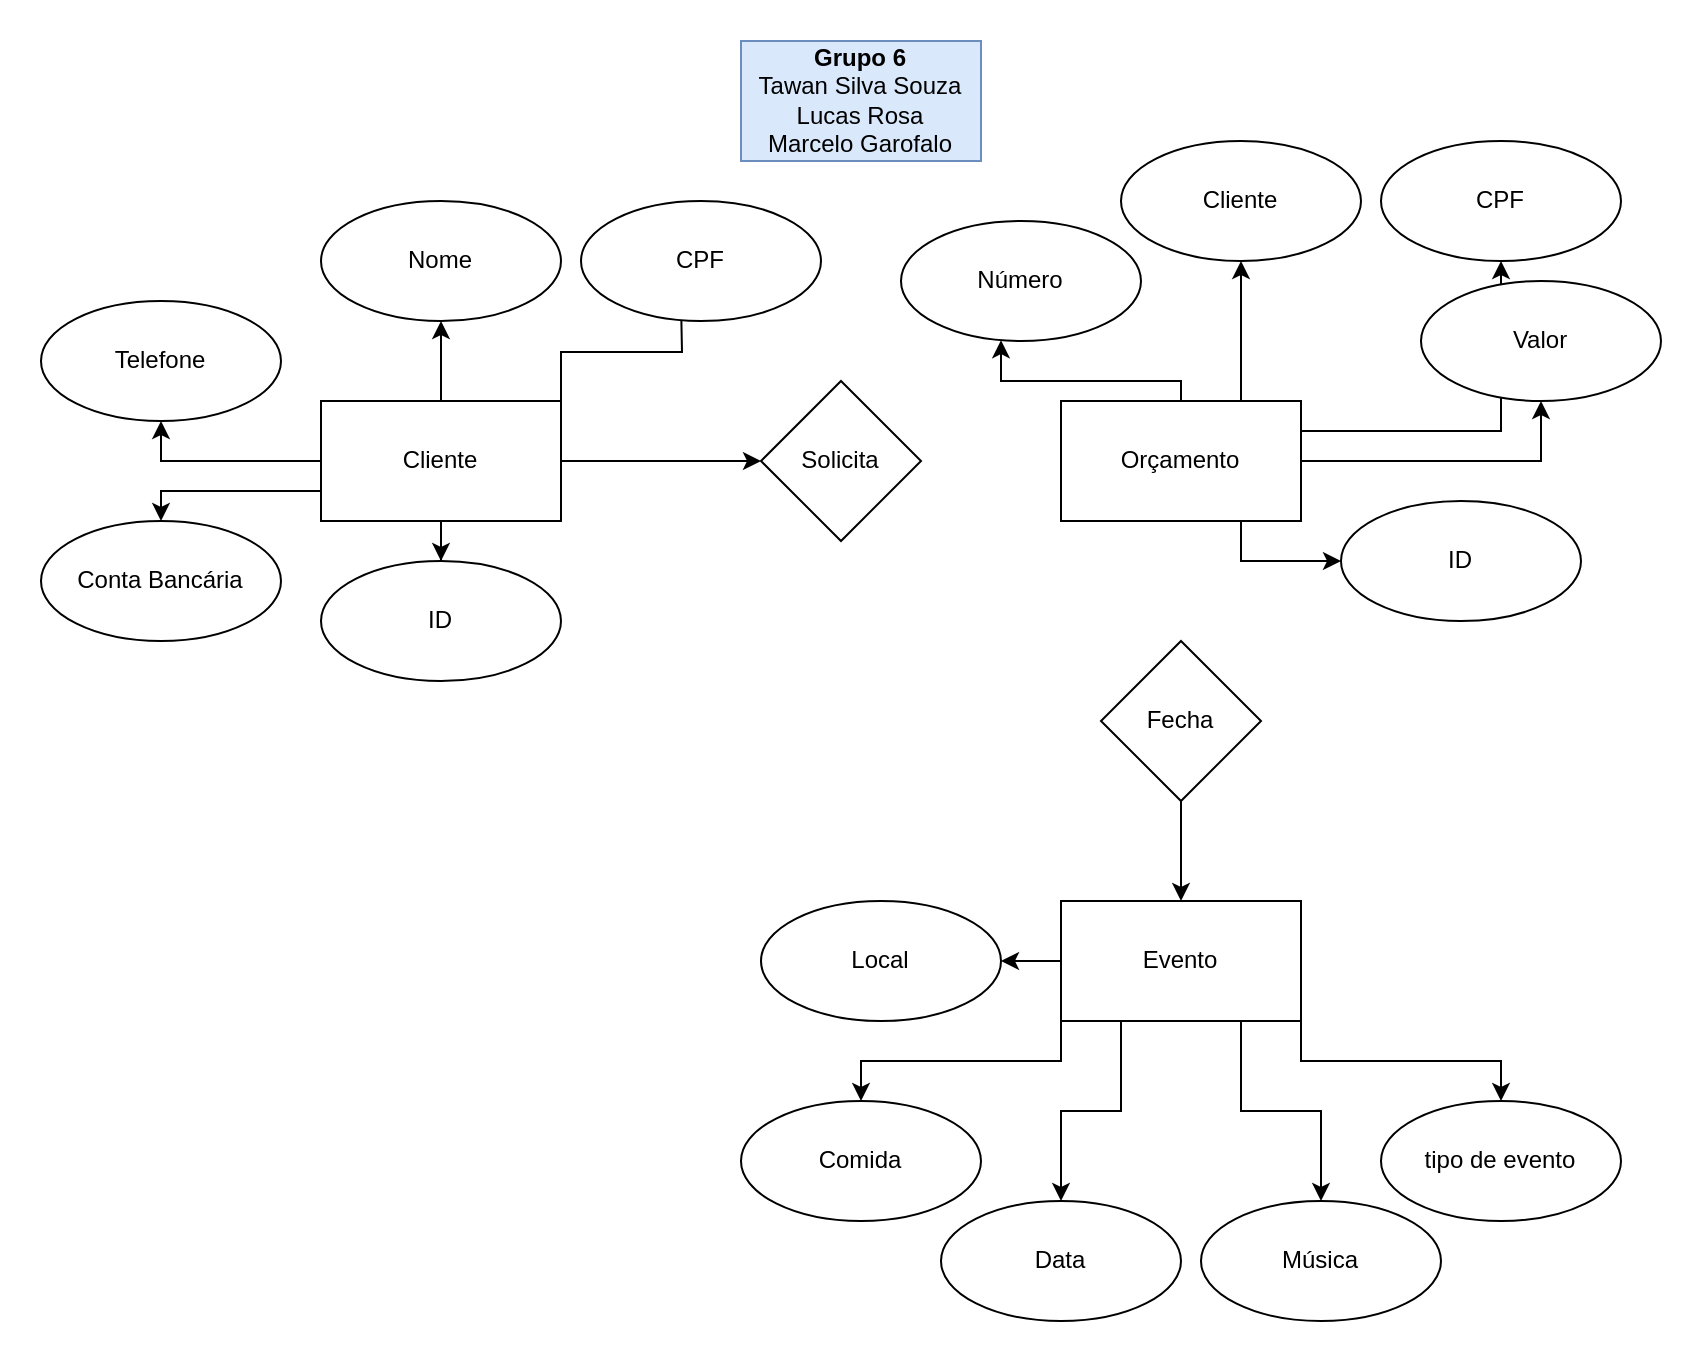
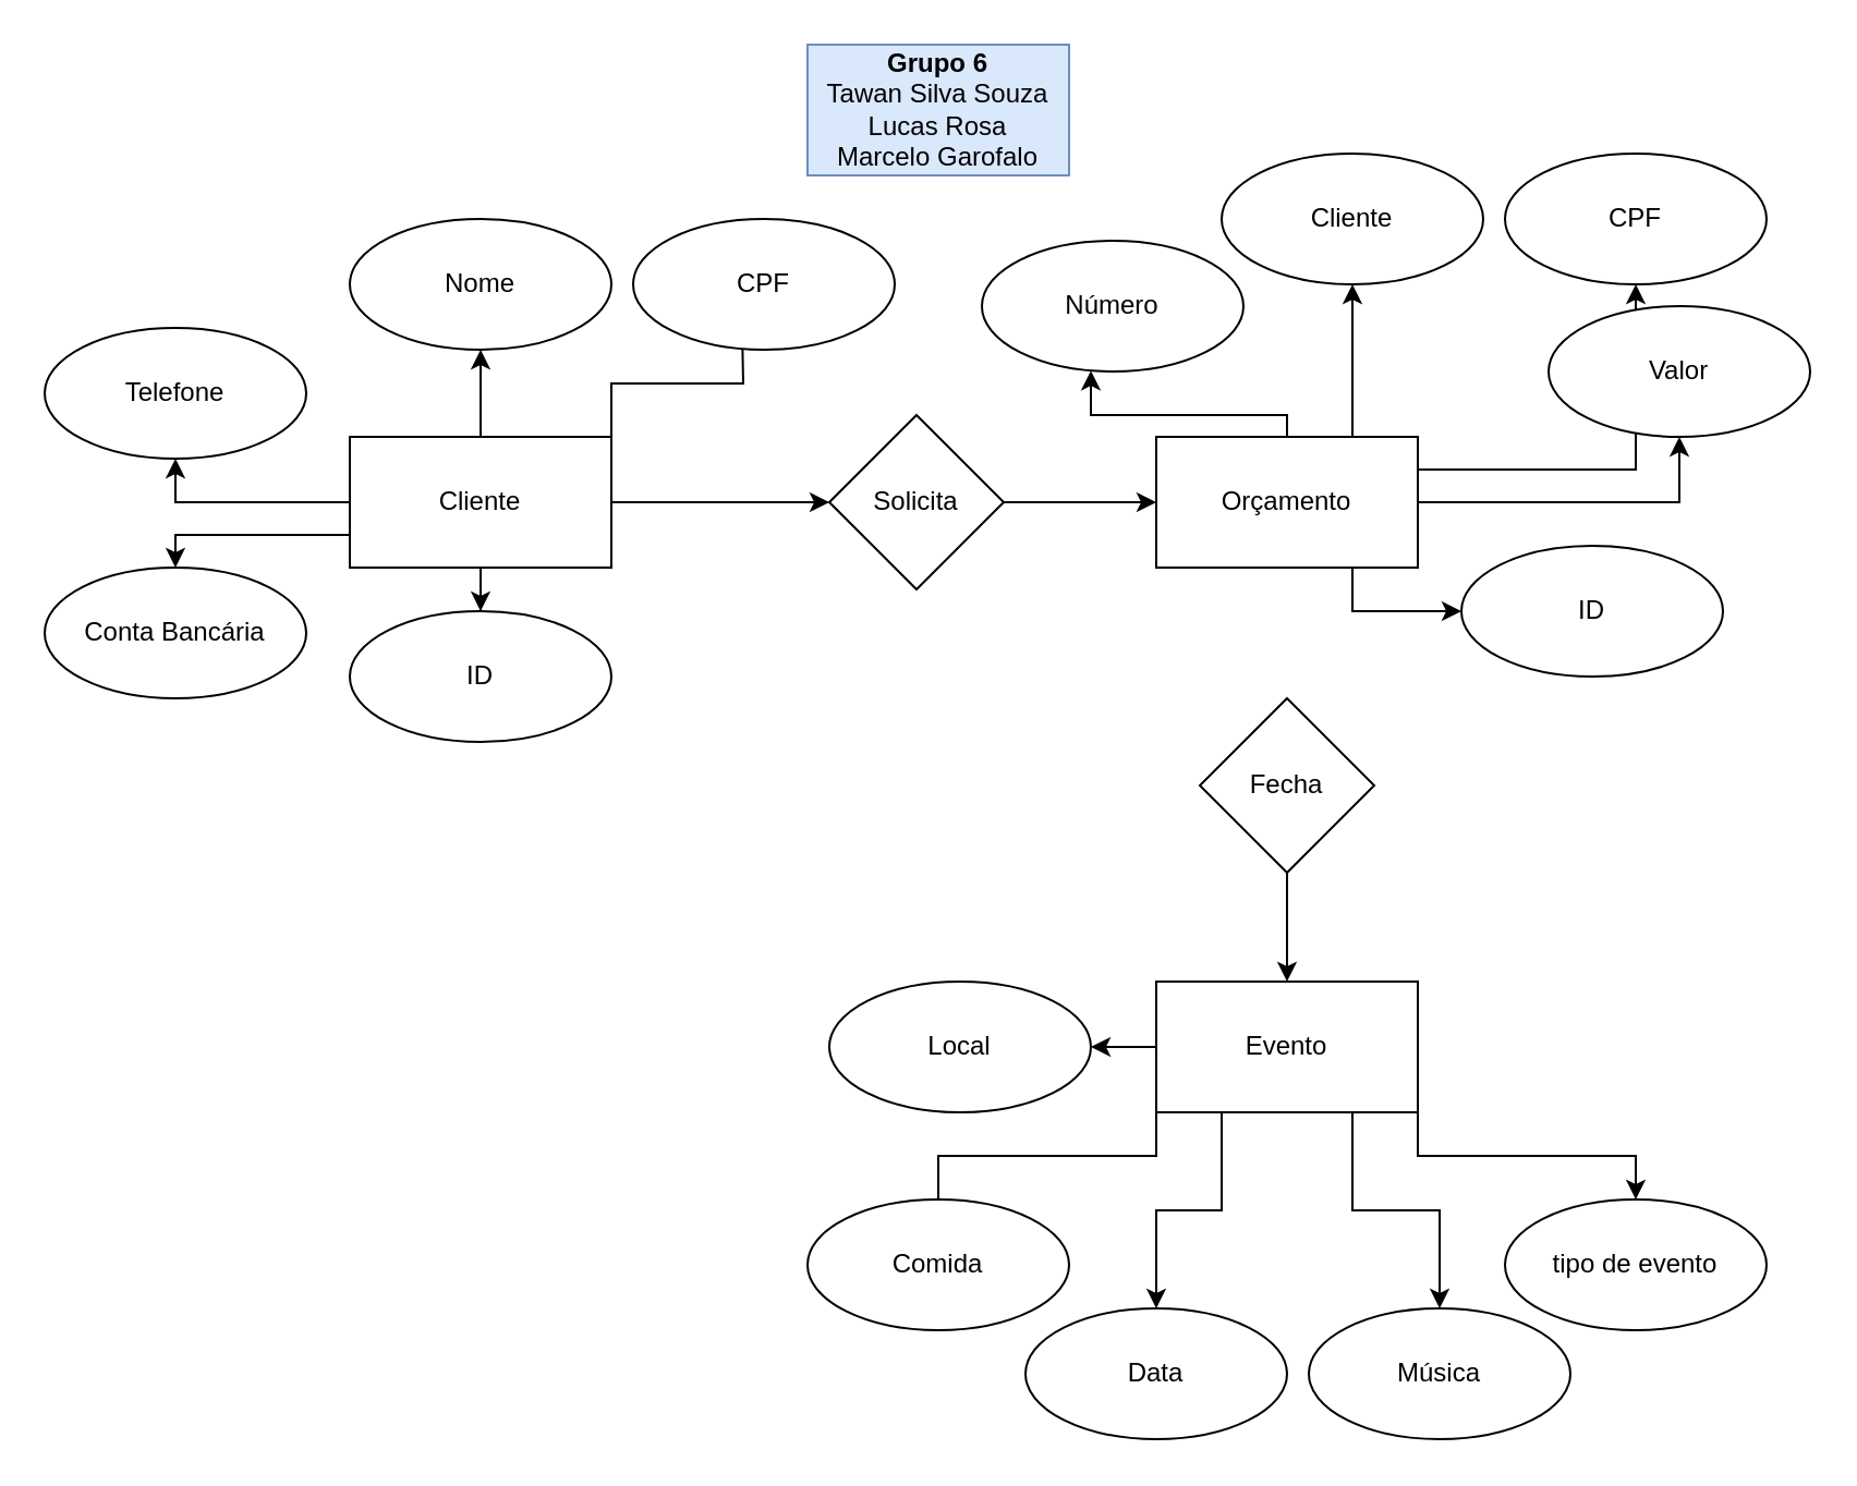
+ <mxCell id="34" style="edgeStyle=orthogonalEdgeStyle;rounded=0;orthogonalLoop=1;jettySize=auto;html=1;entryX=0;entryY=0.5;entryDx=0;entryDy=0;" edge="1" parent="1" source="35" target="16"><mxGeometry relative="1" as="geometry" /></mxCell>
- <mxCell id="24" style="edgeStyle=orthogonalEdgeStyle;rounded=0;orthogonalLoop=1;jettySize=auto;html=1;exitX=0;exitY=1;exitDx=0;exitDy=0;" edge="1" parent="1" source="27" target="31"><mxGeometry relative="1" as="geometry" /></mxCell>
+ <mxCell id="24" style="edgeStyle=orthogonalEdgeStyle;rounded=0;orthogonalLoop=1;jettySize=auto;html=1;exitX=0;exitY=1;exitDx=0;exitDy=0;endArrow=none;" edge="1" parent="1" source="27" target="31"><mxGeometry relative="1" as="geometry" /></mxCell>
